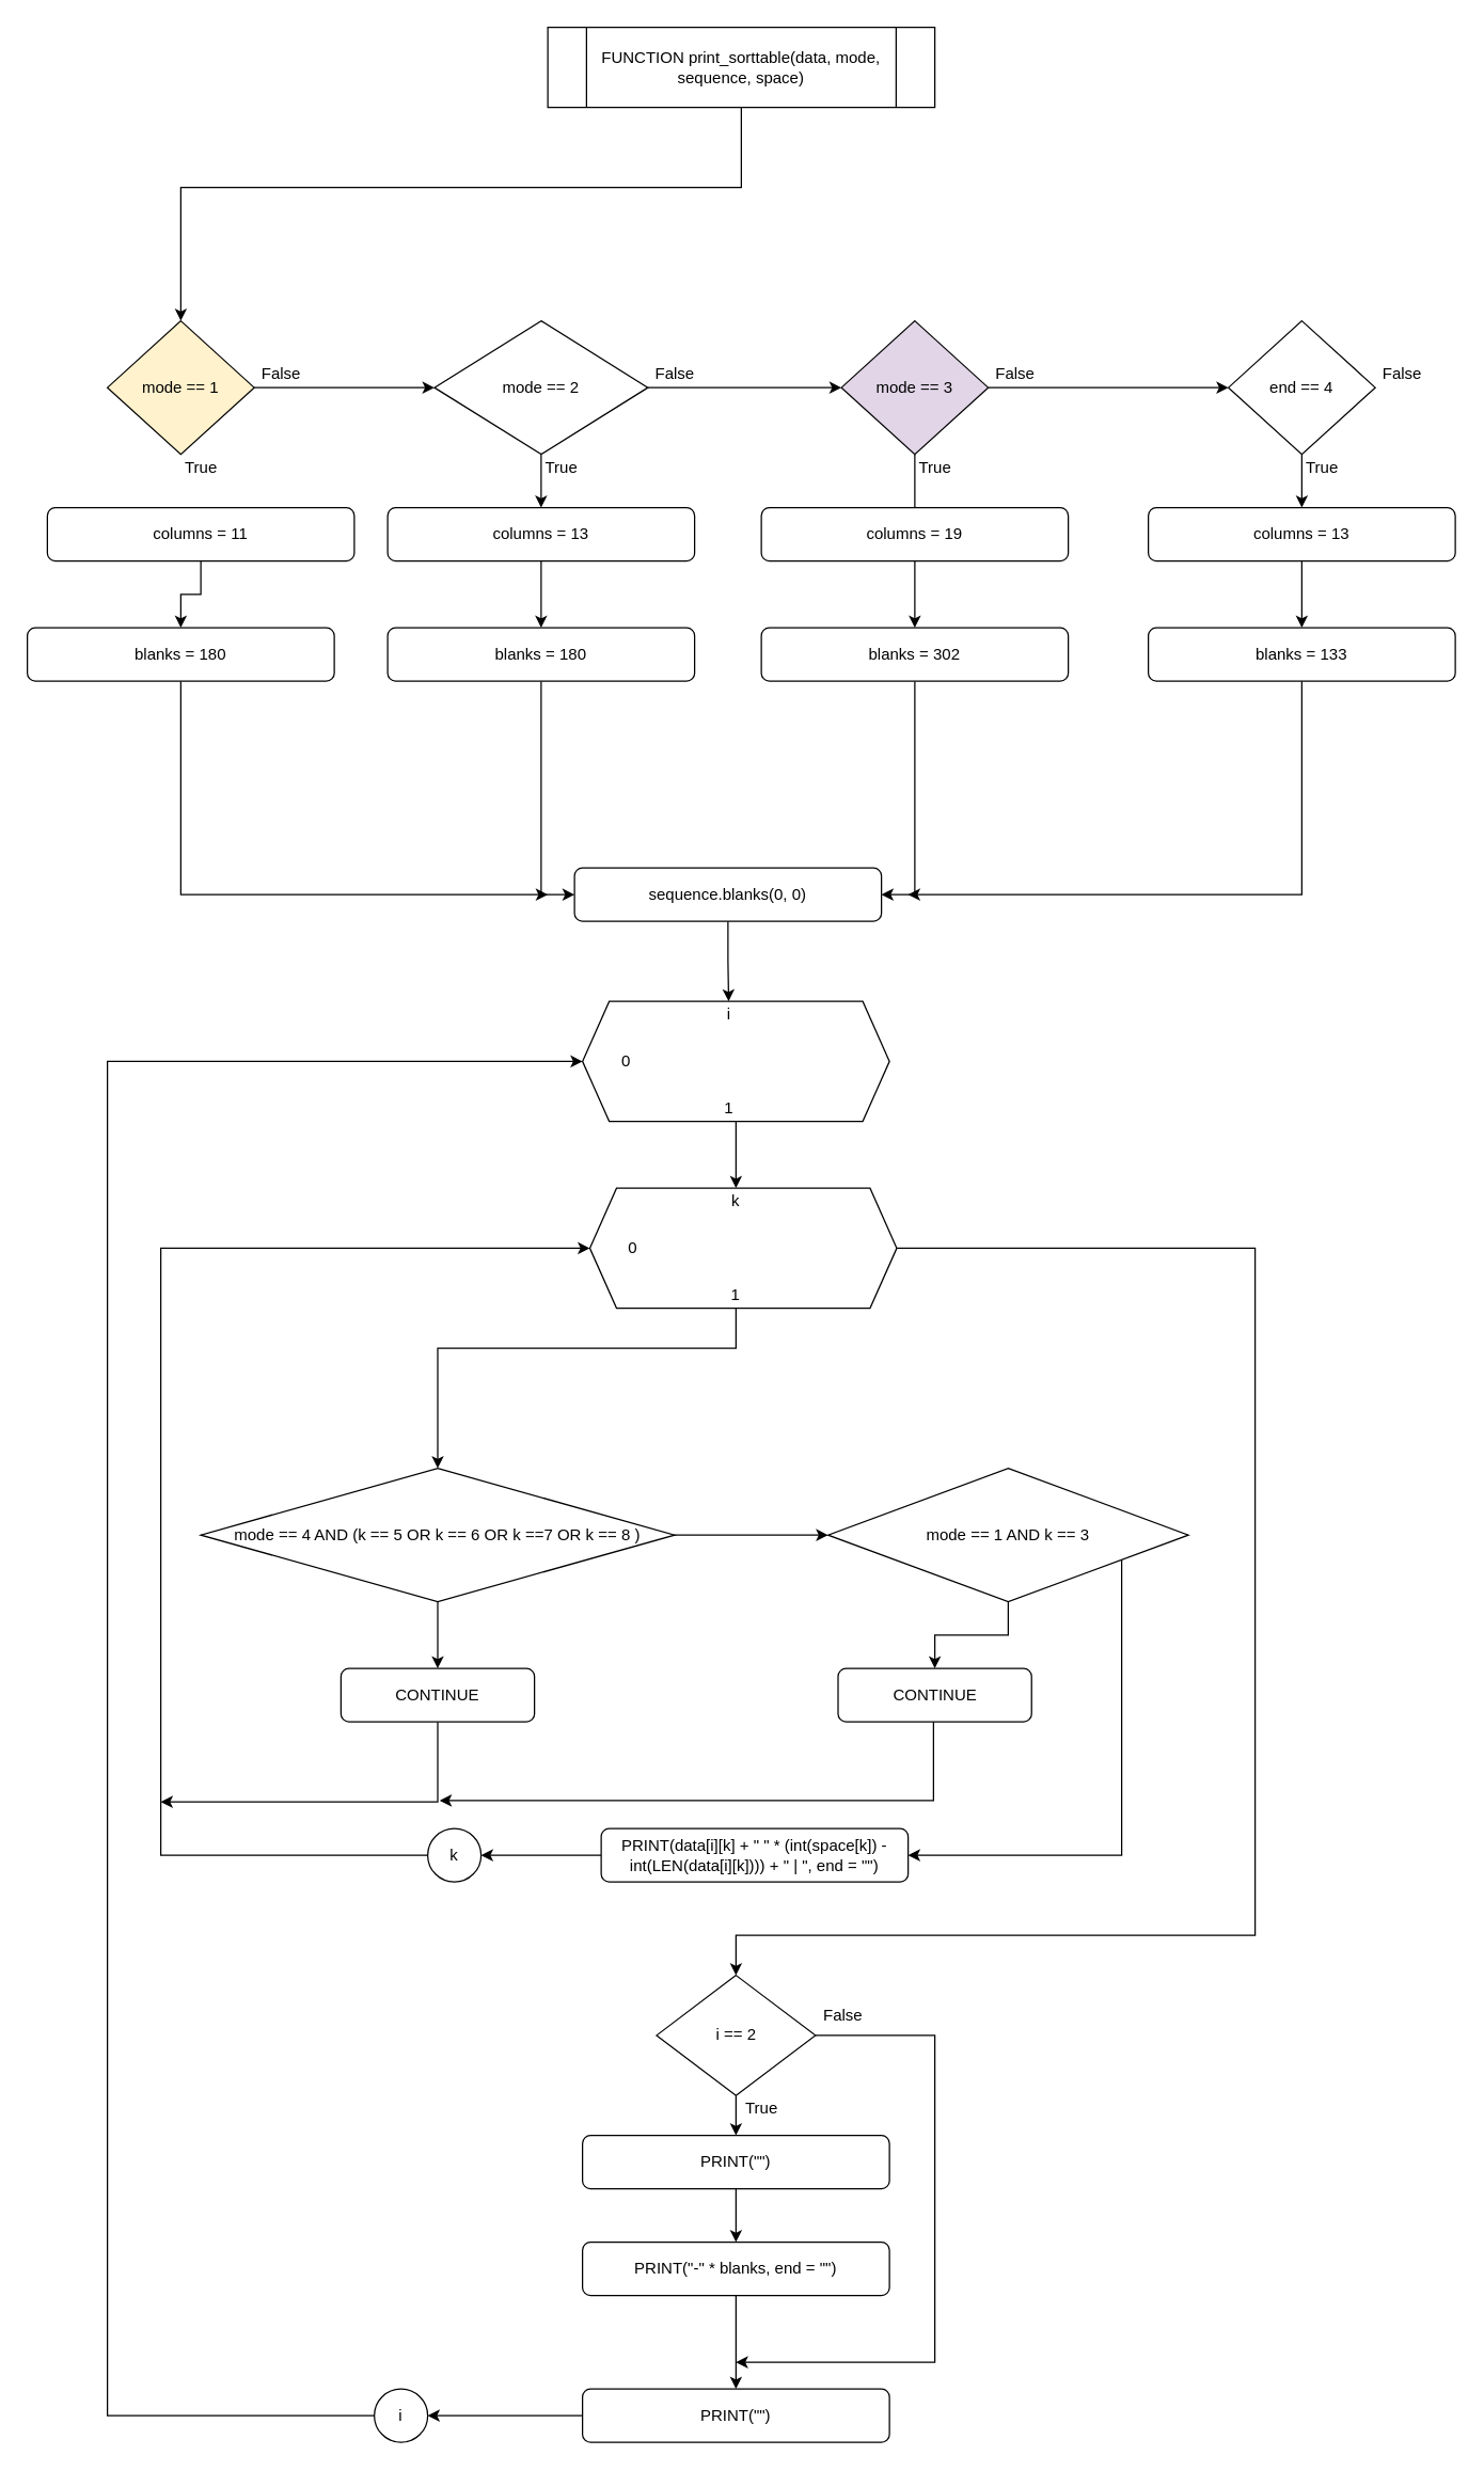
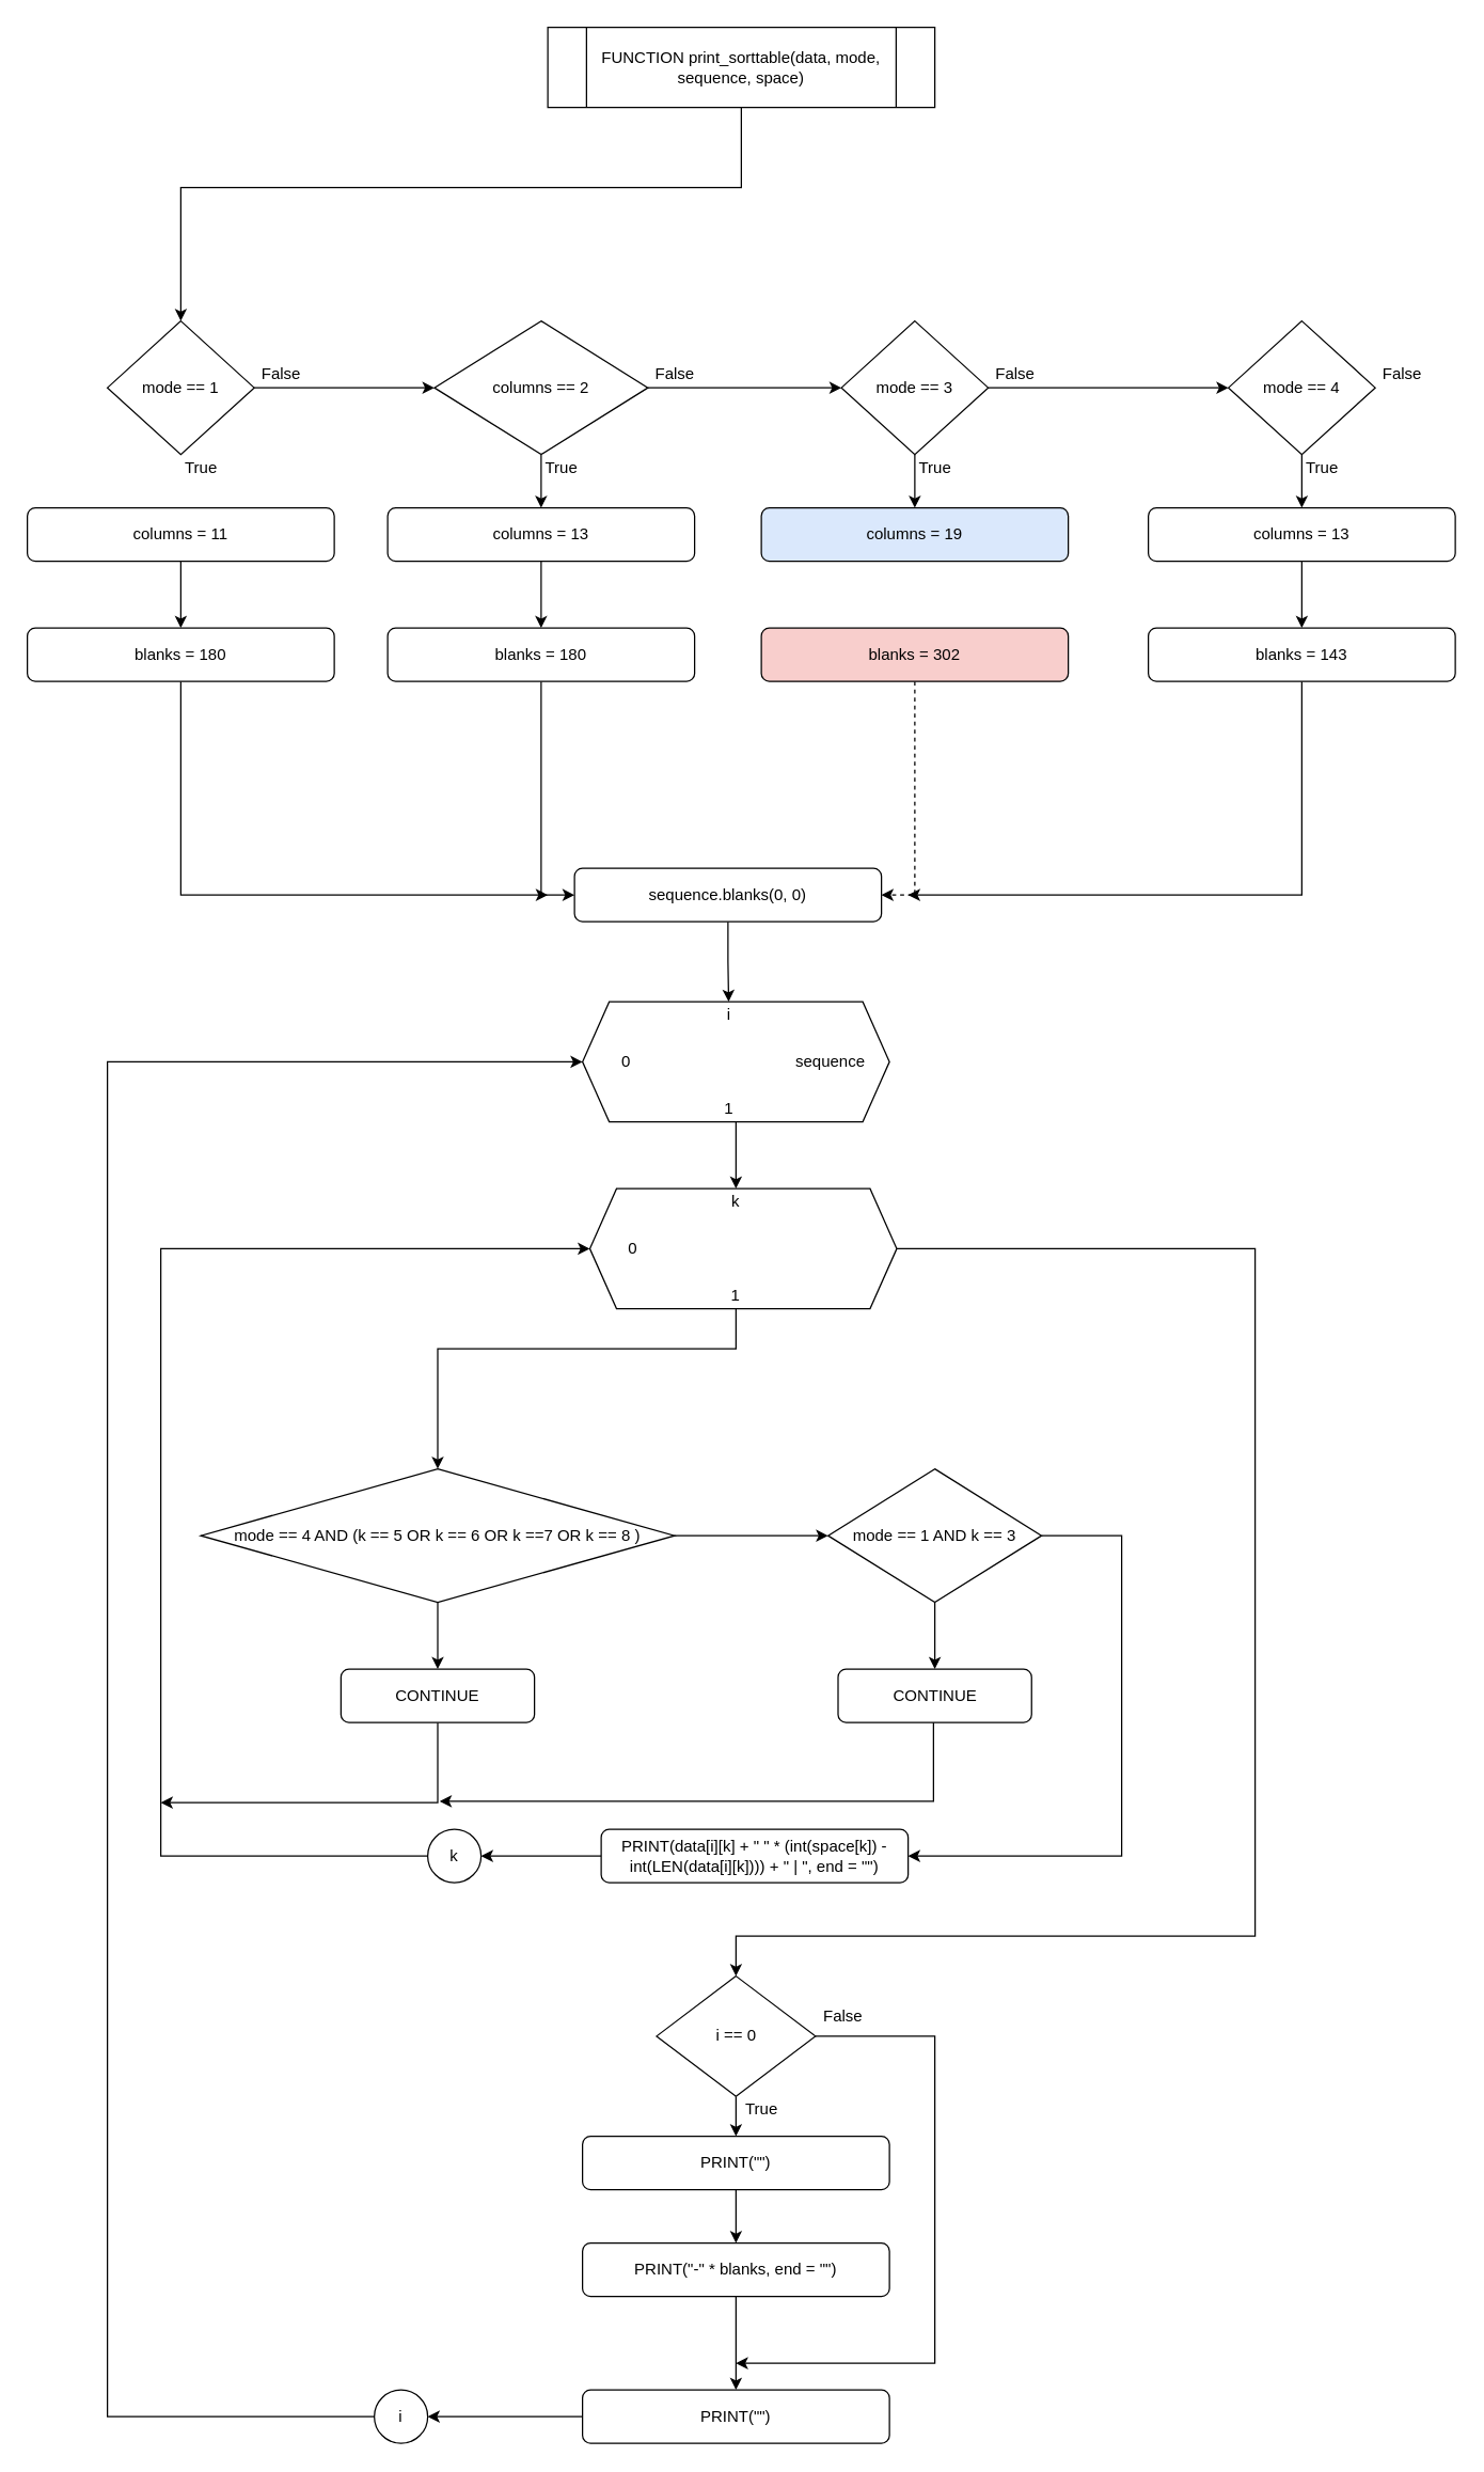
- <mxCell id="5" value="mode == 1" style="rhombus;whiteSpace=wrap;html=1;fillColor=#fff2cc;" vertex="1" parent="1"><mxGeometry x="80" y="240" width="110" height="100" as="geometry" /></mxCell>
+ <mxCell id="5" value="mode == 1" style="rhombus;whiteSpace=wrap;html=1;" vertex="1" parent="1"><mxGeometry x="80" y="240" width="110" height="100" as="geometry" /></mxCell>
- <mxCell id="12" value="mode == 2" style="rhombus;whiteSpace=wrap;html=1;" vertex="1" parent="1"><mxGeometry x="325" y="240" width="160" height="100" as="geometry" /></mxCell>
+ <mxCell id="12" value="columns == 2" style="rhombus;whiteSpace=wrap;html=1;" vertex="1" parent="1"><mxGeometry x="325" y="240" width="160" height="100" as="geometry" /></mxCell>
- <mxCell id="19" value="mode == 3" style="rhombus;whiteSpace=wrap;html=1;fillColor=#e1d5e7;" vertex="1" parent="1"><mxGeometry x="630" y="240" width="110" height="100" as="geometry" /></mxCell>
+ <mxCell id="19" value="mode == 3" style="rhombus;whiteSpace=wrap;html=1;" vertex="1" parent="1"><mxGeometry x="630" y="240" width="110" height="100" as="geometry" /></mxCell>
- <mxCell id="25" value="end == 4" style="rhombus;whiteSpace=wrap;html=1;" vertex="1" parent="1"><mxGeometry x="920" y="240" width="110" height="100" as="geometry" /></mxCell>
+ <mxCell id="25" value="mode == 4" style="rhombus;whiteSpace=wrap;html=1;" vertex="1" parent="1"><mxGeometry x="920" y="240" width="110" height="100" as="geometry" /></mxCell>
- <mxCell id="17" value="" style="edgeStyle=orthogonalEdgeStyle;rounded=0;orthogonalLoop=1;jettySize=auto;html=1;endArrow=none;" edge="1" parent="1" source="19" target="21"><mxGeometry relative="1" as="geometry" /></mxCell>
+ <mxCell id="17" value="" style="edgeStyle=orthogonalEdgeStyle;rounded=0;orthogonalLoop=1;jettySize=auto;html=1;" edge="1" parent="1" source="19" target="21"><mxGeometry relative="1" as="geometry" /></mxCell>
- <mxCell id="7" value="columns = 11" style="rounded=1;whiteSpace=wrap;html=1;" vertex="1" parent="1"><mxGeometry x="35" y="380" width="230" height="40" as="geometry" /></mxCell>
+ <mxCell id="7" value="columns = 11" style="rounded=1;whiteSpace=wrap;html=1;" vertex="1" parent="1"><mxGeometry x="20" y="380" width="230" height="40" as="geometry" /></mxCell>
- <mxCell id="21" value="columns = 19" style="rounded=1;whiteSpace=wrap;html=1;" vertex="1" parent="1"><mxGeometry x="570" y="380" width="230" height="40" as="geometry" /></mxCell>
+ <mxCell id="21" value="columns = 19" style="rounded=1;whiteSpace=wrap;html=1;fillColor=#dae8fc;" vertex="1" parent="1"><mxGeometry x="570" y="380" width="230" height="40" as="geometry" /></mxCell>
- <mxCell id="20" value="" style="edgeStyle=orthogonalEdgeStyle;rounded=0;orthogonalLoop=1;jettySize=auto;html=1;" edge="1" parent="1" source="21" target="23"><mxGeometry relative="1" as="geometry" /></mxCell>
- <mxCell id="23" value="blanks = 302" style="rounded=1;whiteSpace=wrap;html=1;" vertex="1" parent="1"><mxGeometry x="570" y="470" width="230" height="40" as="geometry" /></mxCell>
+ <mxCell id="23" value="blanks = 302" style="rounded=1;whiteSpace=wrap;html=1;fillColor=#f8cecc;" vertex="1" parent="1"><mxGeometry x="570" y="470" width="230" height="40" as="geometry" /></mxCell>
- <mxCell id="29" value="blanks = 133" style="rounded=1;whiteSpace=wrap;html=1;" vertex="1" parent="1"><mxGeometry x="860" y="470" width="230" height="40" as="geometry" /></mxCell>
+ <mxCell id="29" value="blanks = 143" style="rounded=1;whiteSpace=wrap;html=1;" vertex="1" parent="1"><mxGeometry x="860" y="470" width="230" height="40" as="geometry" /></mxCell>
- <mxCell id="22" style="edgeStyle=orthogonalEdgeStyle;rounded=0;orthogonalLoop=1;jettySize=auto;html=1;entryX=1;entryY=0.5;entryDx=0;entryDy=0;" edge="1" parent="1" source="23" target="39"><mxGeometry relative="1" as="geometry" /></mxCell>
+ <mxCell id="22" style="edgeStyle=orthogonalEdgeStyle;rounded=0;orthogonalLoop=1;jettySize=auto;html=1;entryX=1;entryY=0.5;entryDx=0;entryDy=0;dashed=1;" edge="1" parent="1" source="23" target="39"><mxGeometry relative="1" as="geometry" /></mxCell>
+ <mxCell id="50" value="sequence" style="text;html=1;strokeColor=none;fillColor=none;align=center;verticalAlign=middle;whiteSpace=wrap;rounded=0;" vertex="1" parent="45"><mxGeometry x="164.286" y="35" width="43.81" height="20" as="geometry" /></mxCell>
- <mxCell id="57" value="mode == 1 AND k == 3" style="rhombus;whiteSpace=wrap;html=1;" vertex="1" parent="1"><mxGeometry x="620" y="1100" width="270" height="100" as="geometry" /></mxCell>
+ <mxCell id="57" value="mode == 1 AND k == 3" style="rhombus;whiteSpace=wrap;html=1;" vertex="1" parent="1"><mxGeometry x="620" y="1100" width="160" height="100" as="geometry" /></mxCell>
- <mxCell id="69" value="i == 2" style="rhombus;whiteSpace=wrap;html=1;" vertex="1" parent="1"><mxGeometry x="491.5" y="1480" width="119" height="90" as="geometry" /></mxCell>
+ <mxCell id="69" value="i == 0" style="rhombus;whiteSpace=wrap;html=1;" vertex="1" parent="1"><mxGeometry x="491.5" y="1480" width="119" height="90" as="geometry" /></mxCell>
